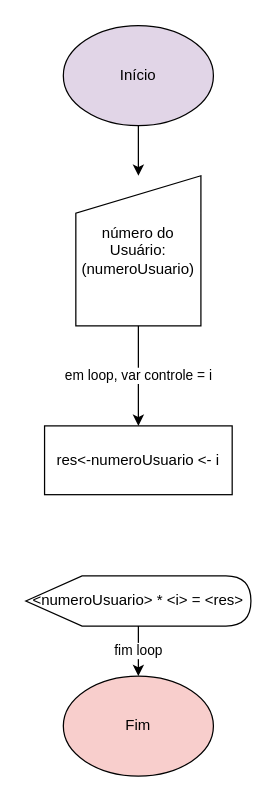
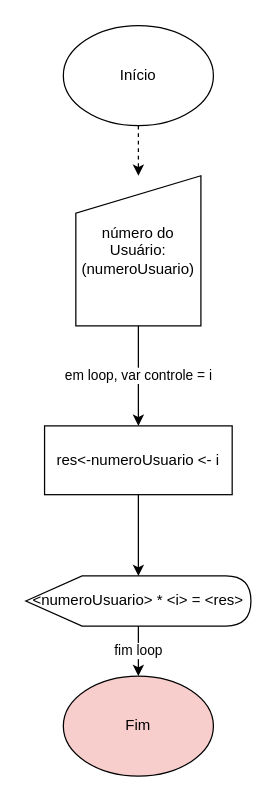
- <mxCell id="3" value="Início" style="ellipse;whiteSpace=wrap;html=1;fillColor=#e1d5e7;" vertex="1" parent="1"><mxGeometry x="50" y="20" width="120" height="80" as="geometry" /></mxCell>
+ <mxCell id="3" value="Início" style="ellipse;whiteSpace=wrap;html=1;" vertex="1" parent="1"><mxGeometry x="50" y="20" width="120" height="80" as="geometry" /></mxCell>
- <mxCell id="2" value="" style="edgeStyle=orthogonalEdgeStyle;rounded=0;orthogonalLoop=1;jettySize=auto;html=1;" edge="1" parent="1" source="3" target="6"><mxGeometry relative="1" as="geometry" /></mxCell>
+ <mxCell id="2" value="" style="edgeStyle=orthogonalEdgeStyle;rounded=0;orthogonalLoop=1;jettySize=auto;html=1;dashed=1;" edge="1" parent="1" source="3" target="6"><mxGeometry relative="1" as="geometry" /></mxCell>
+ <mxCell id="7" value="" style="edgeStyle=orthogonalEdgeStyle;rounded=0;orthogonalLoop=1;jettySize=auto;html=1;" edge="1" parent="1" source="8" target="10"><mxGeometry relative="1" as="geometry" /></mxCell>
